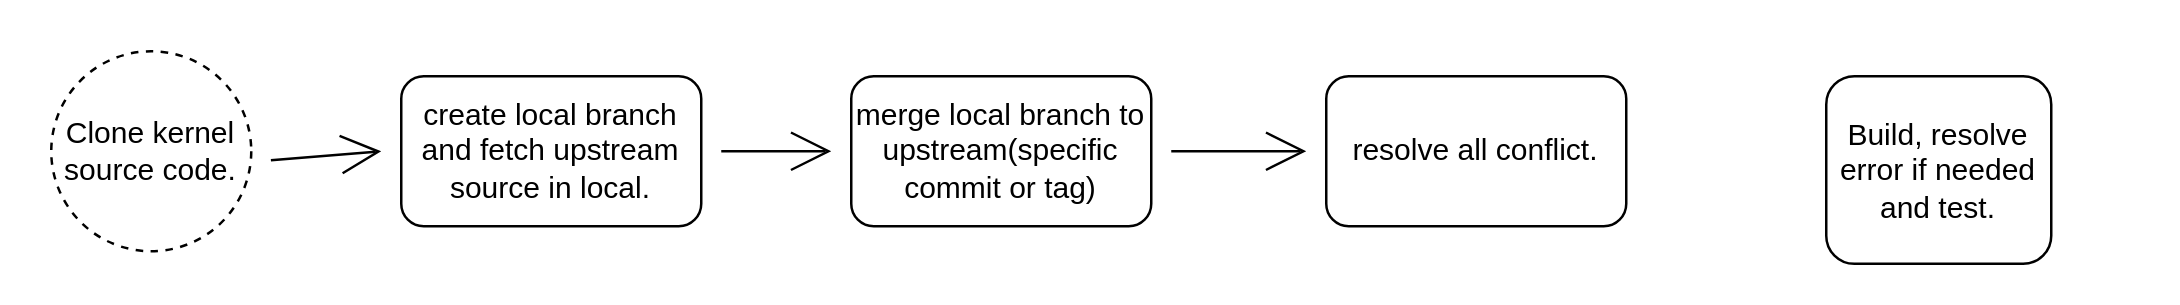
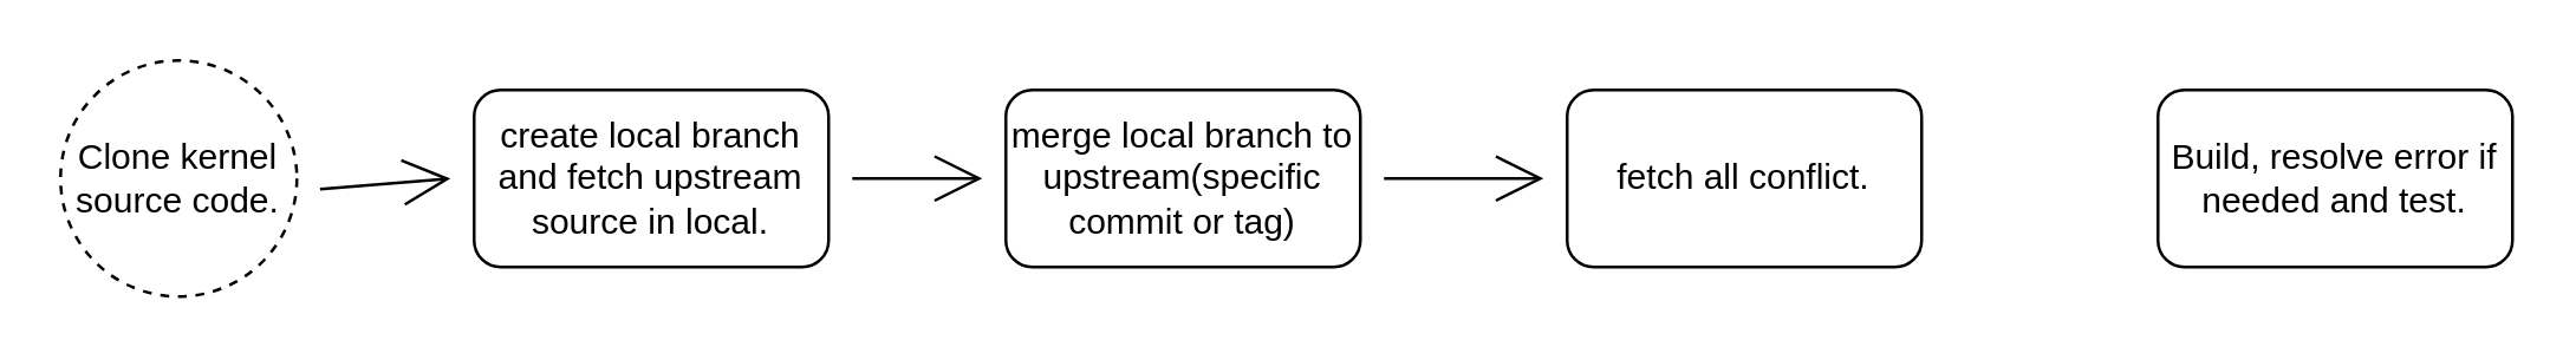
- <mxCell id="8" value="resolve all conflict." style="rounded=1;whiteSpace=wrap;html=1;hachureGap=4;pointerEvents=0;" vertex="1" parent="1"><mxGeometry x="530" y="30" width="120" height="60" as="geometry" /></mxCell>
+ <mxCell id="8" value="fetch all conflict." style="rounded=1;whiteSpace=wrap;html=1;hachureGap=4;pointerEvents=0;" vertex="1" parent="1"><mxGeometry x="530" y="30" width="120" height="60" as="geometry" /></mxCell>
- <mxCell id="9" value="Build, resolve error if needed and test." style="rounded=1;whiteSpace=wrap;html=1;hachureGap=4;pointerEvents=0;" vertex="1" parent="1"><mxGeometry x="730" y="30" width="90" height="75" as="geometry" /></mxCell>
+ <mxCell id="9" value="Build, resolve error if needed and test." style="rounded=1;whiteSpace=wrap;html=1;hachureGap=4;pointerEvents=0;" vertex="1" parent="1"><mxGeometry x="730" y="30" width="120" height="60" as="geometry" /></mxCell>
